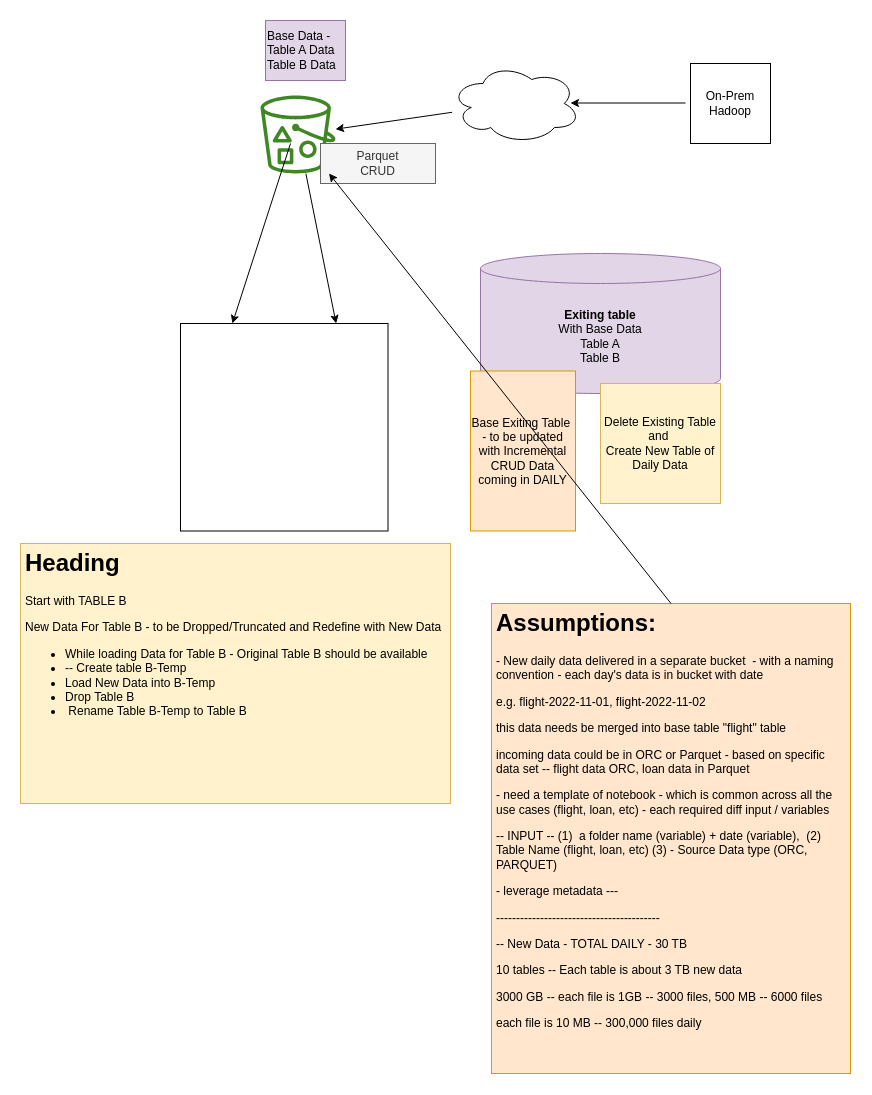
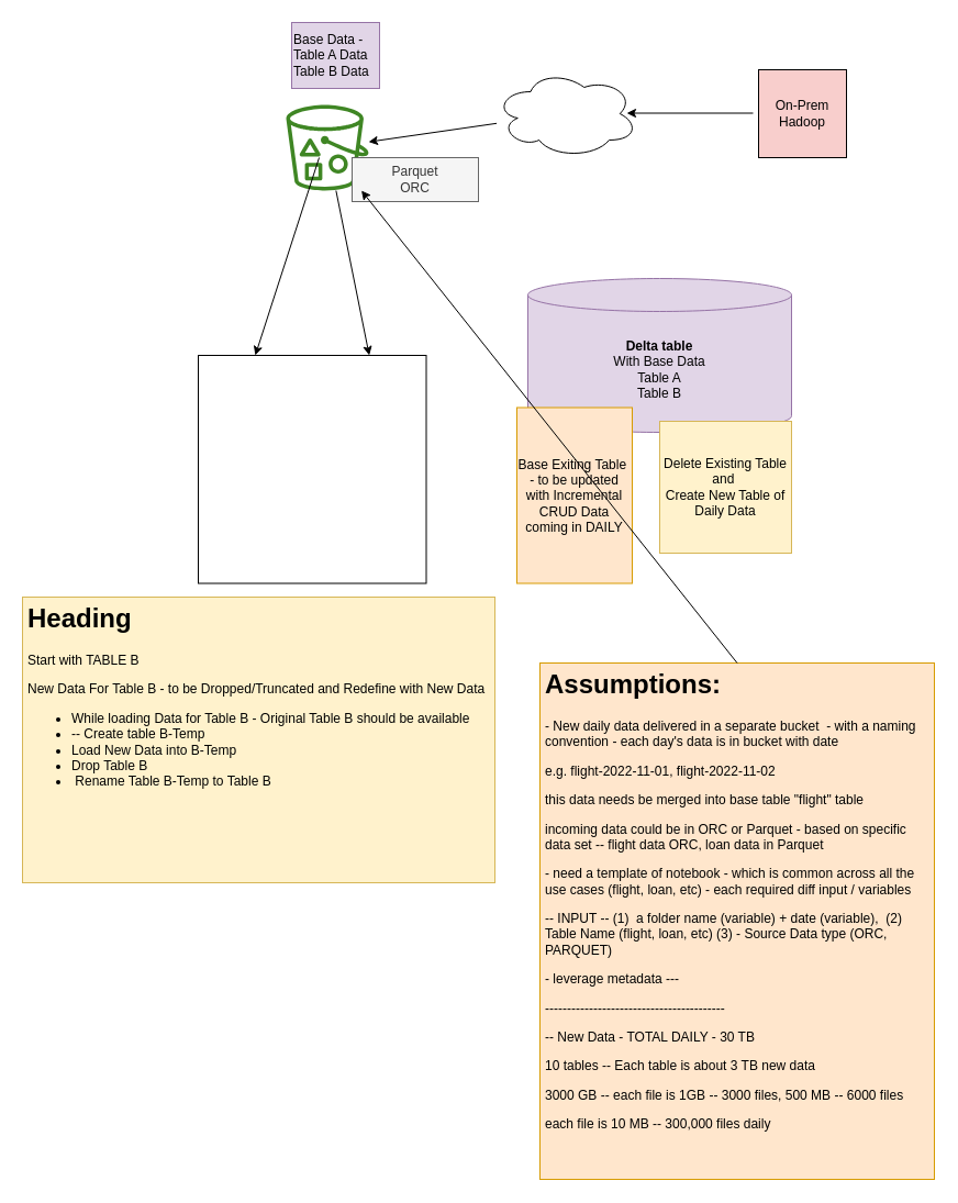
- <mxCell id="4" value="On-Prem Hadoop&lt;br&gt;" style="whiteSpace=wrap;html=1;aspect=fixed;" parent="1" vertex="1"><mxGeometry x="690" y="63" width="80" height="80" as="geometry" /></mxCell>
+ <mxCell id="4" value="On-Prem Hadoop&lt;br&gt;" style="whiteSpace=wrap;html=1;aspect=fixed;fillColor=#f8cecc;" parent="1" vertex="1"><mxGeometry x="690" y="63" width="80" height="80" as="geometry" /></mxCell>
- <mxCell id="14" value="Parquet&lt;br&gt;CRUD" style="text;html=1;strokeColor=#666666;fillColor=#f5f5f5;align=center;verticalAlign=middle;whiteSpace=wrap;rounded=0;fontColor=#333333;" parent="1" vertex="1"><mxGeometry x="320" y="143" width="115" height="40" as="geometry" /></mxCell>
+ <mxCell id="14" value="Parquet&lt;br&gt;ORC" style="text;html=1;strokeColor=#666666;fillColor=#f5f5f5;align=center;verticalAlign=middle;whiteSpace=wrap;rounded=0;fontColor=#333333;" parent="1" vertex="1"><mxGeometry x="320" y="143" width="115" height="40" as="geometry" /></mxCell>
- <mxCell id="9" value="&lt;b&gt;Exiting&lt;/b&gt; &lt;b&gt;table&lt;/b&gt;&lt;br&gt;With Base Data&lt;br&gt;Table A&lt;br&gt;Table B" style="shape=cylinder3;whiteSpace=wrap;html=1;boundedLbl=1;backgroundOutline=1;size=15;fillColor=#e1d5e7;strokeColor=#9673a6;" parent="1" vertex="1"><mxGeometry x="480" y="253" width="240" height="140" as="geometry" /></mxCell>
+ <mxCell id="9" value="&lt;b&gt;Delta&lt;/b&gt; &lt;b&gt;table&lt;/b&gt;&lt;br&gt;With Base Data&lt;br&gt;Table A&lt;br&gt;Table B" style="shape=cylinder3;whiteSpace=wrap;html=1;boundedLbl=1;backgroundOutline=1;size=15;fillColor=#e1d5e7;strokeColor=#9673a6;" parent="1" vertex="1"><mxGeometry x="480" y="253" width="240" height="140" as="geometry" /></mxCell>
